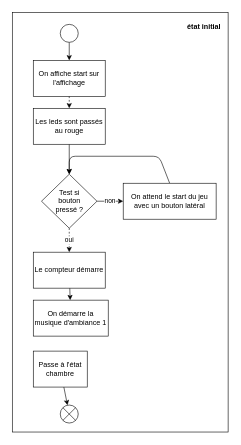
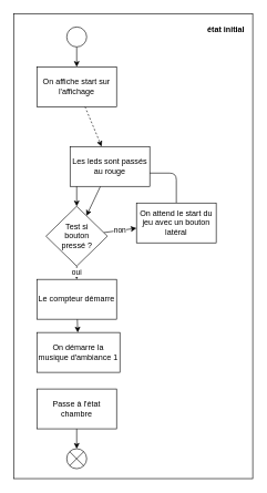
- <mxCell id="19" value="Les leds sont passés au rouge" style="whiteSpace=wrap;html=1;" vertex="1" parent="1"><mxGeometry x="55" y="180" width="120" height="60" as="geometry" /></mxCell>
+ <mxCell id="19" value="Les leds sont passés au rouge" style="whiteSpace=wrap;html=1;" vertex="1" parent="1"><mxGeometry x="105" y="220" width="120" height="60" as="geometry" /></mxCell>
- <mxCell id="9" value="Test si &lt;br&gt;bouton &lt;br&gt;pressé ?" style="rhombus;whiteSpace=wrap;html=1;fontSize=12;" vertex="1" parent="1"><mxGeometry x="68.75" y="290" width="92.5" height="90" as="geometry" /></mxCell>
+ <mxCell id="9" value="Test si &lt;br&gt;bouton &lt;br&gt;pressé ?" style="rhombus;whiteSpace=wrap;html=1;fontSize=12;" vertex="1" parent="1"><mxGeometry x="68.75" y="310" width="92.5" height="90" as="geometry" /></mxCell>
- <mxCell id="11" value="On attend le start du jeu avec un bouton latéral" style="whiteSpace=wrap;html=1;" vertex="1" parent="1"><mxGeometry x="205" y="305" width="155" height="60" as="geometry" /></mxCell>
+ <mxCell id="11" value="On attend le start du jeu avec un bouton latéral" style="whiteSpace=wrap;html=1;" vertex="1" parent="1"><mxGeometry x="205" y="305" width="120" height="60" as="geometry" /></mxCell>
- <mxCell id="16" value="Passe à l'état chambre" style="whiteSpace=wrap;html=1;" vertex="1" parent="1"><mxGeometry x="55" y="585" width="90" height="60" as="geometry" /></mxCell>
+ <mxCell id="16" value="Passe à l'état chambre" style="whiteSpace=wrap;html=1;" vertex="1" parent="1"><mxGeometry x="55" y="585" width="120" height="60" as="geometry" /></mxCell>
